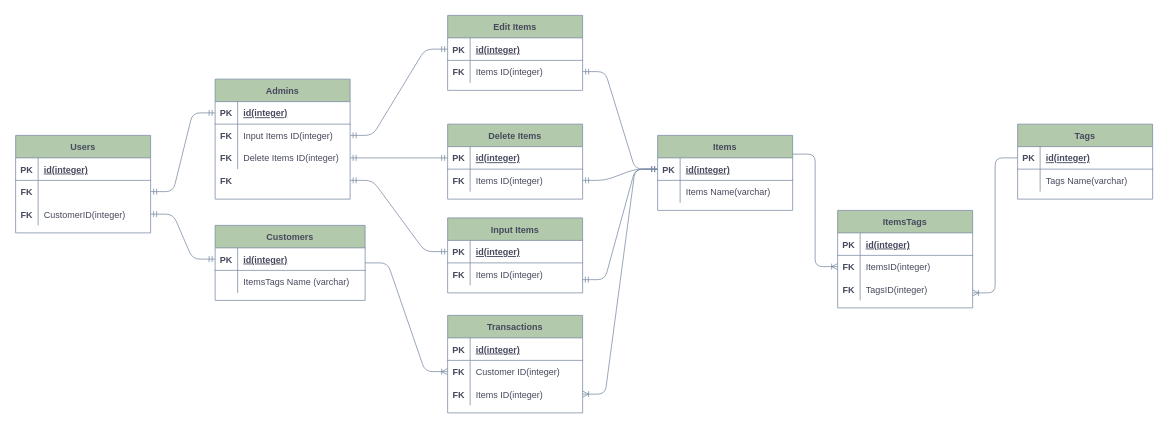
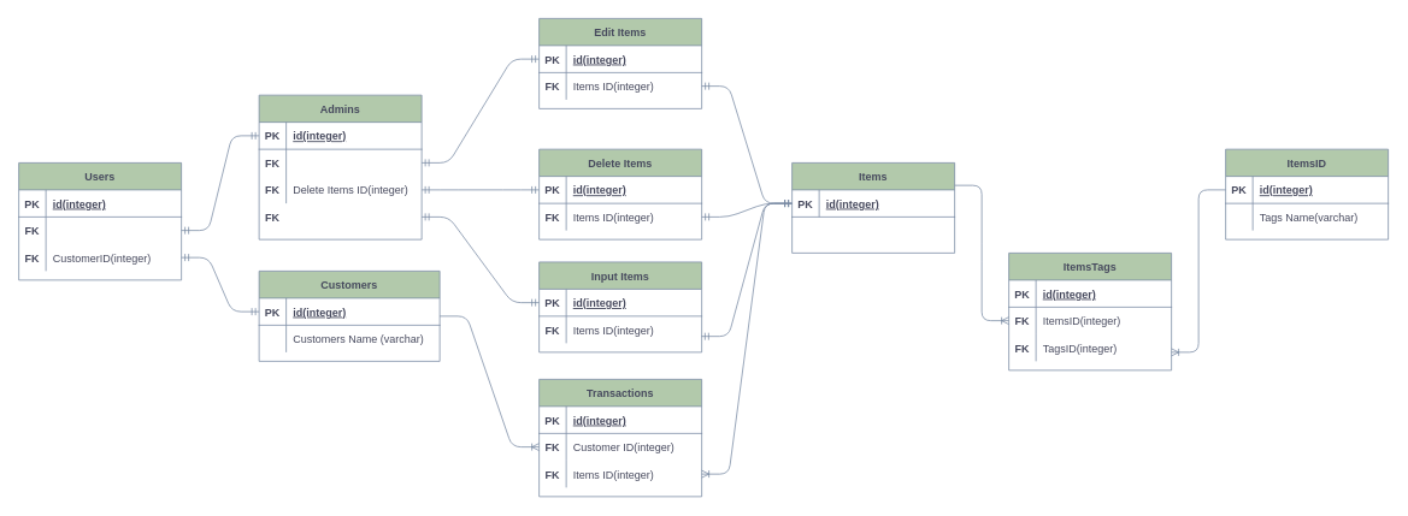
- <mxCell id="24" value="Input Items ID(integer)" style="shape=partialRectangle;connectable=0;fillColor=none;top=0;left=0;bottom=0;right=0;align=left;spacingLeft=6;overflow=hidden;strokeColor=#788AA3;fontColor=#46495D;" vertex="1" parent="22"><mxGeometry x="30" width="150" height="30" as="geometry" /></mxCell>
- <mxCell id="37" value="Tags" style="shape=table;startSize=30;container=1;collapsible=1;childLayout=tableLayout;fixedRows=1;rowLines=0;fontStyle=1;align=center;resizeLast=1;fillColor=#B2C9AB;strokeColor=#788AA3;fontColor=#46495D;" vertex="1" parent="1"><mxGeometry x="1356" y="165" width="180" height="100" as="geometry" /></mxCell>
+ <mxCell id="37" value="ItemsID" style="shape=table;startSize=30;container=1;collapsible=1;childLayout=tableLayout;fixedRows=1;rowLines=0;fontStyle=1;align=center;resizeLast=1;fillColor=#B2C9AB;strokeColor=#788AA3;fontColor=#46495D;" vertex="1" parent="1"><mxGeometry x="1356" y="165" width="180" height="100" as="geometry" /></mxCell>
- <mxCell id="36" value="Items Name(varchar)" style="shape=partialRectangle;connectable=0;fillColor=none;top=0;left=0;bottom=0;right=0;align=left;spacingLeft=6;overflow=hidden;strokeColor=#788AA3;fontColor=#46495D;" vertex="1" parent="34"><mxGeometry x="30" width="150" height="30" as="geometry" /></mxCell>
- <mxCell id="17" value="ItemsTags Name (varchar)" style="shape=partialRectangle;connectable=0;fillColor=none;top=0;left=0;bottom=0;right=0;align=left;spacingLeft=6;overflow=hidden;strokeColor=#788AA3;fontColor=#46495D;" vertex="1" parent="15"><mxGeometry x="30" width="170" height="30" as="geometry" /></mxCell>
+ <mxCell id="17" value="Customers Name (varchar)" style="shape=partialRectangle;connectable=0;fillColor=none;top=0;left=0;bottom=0;right=0;align=left;spacingLeft=6;overflow=hidden;strokeColor=#788AA3;fontColor=#46495D;" vertex="1" parent="15"><mxGeometry x="30" width="170" height="30" as="geometry" /></mxCell>
